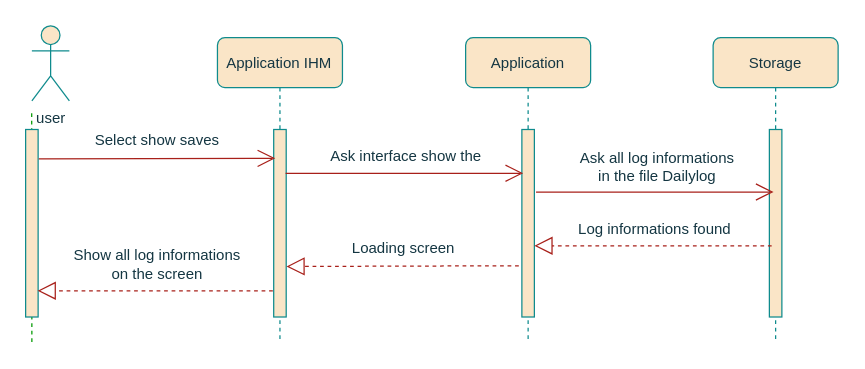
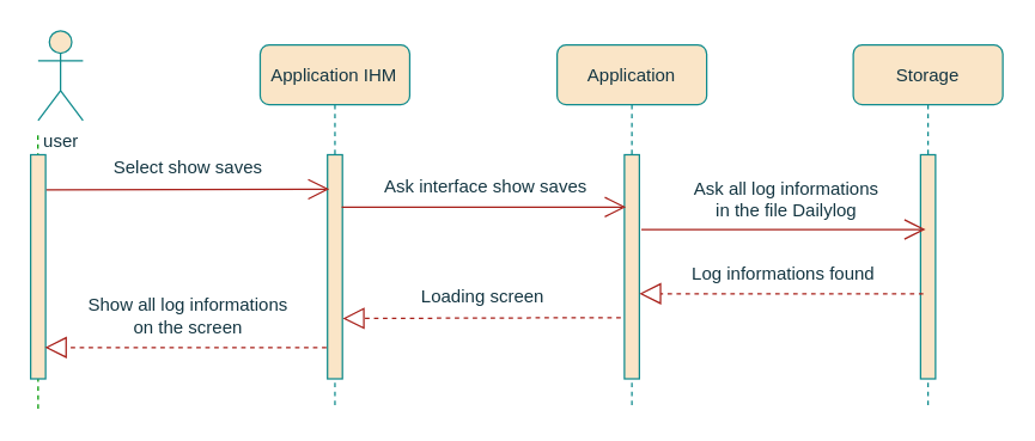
- <mxCell id="13" value="Ask interface show the" style="text;html=1;align=center;verticalAlign=middle;resizable=0;points=[];autosize=1;strokeColor=none;fillColor=none;rounded=1;fontColor=#143642;" vertex="1" parent="1"><mxGeometry x="244" y="110" width="160" height="30" as="geometry" /></mxCell>
+ <mxCell id="13" value="Ask interface show saves" style="text;html=1;align=center;verticalAlign=middle;resizable=0;points=[];autosize=1;strokeColor=none;fillColor=none;rounded=1;fontColor=#143642;" vertex="1" parent="1"><mxGeometry x="244" y="110" width="160" height="30" as="geometry" /></mxCell>
